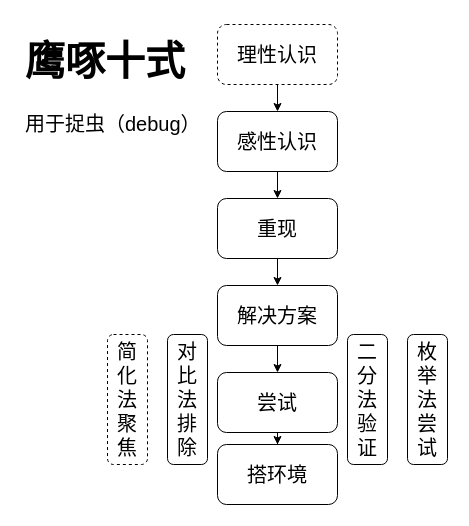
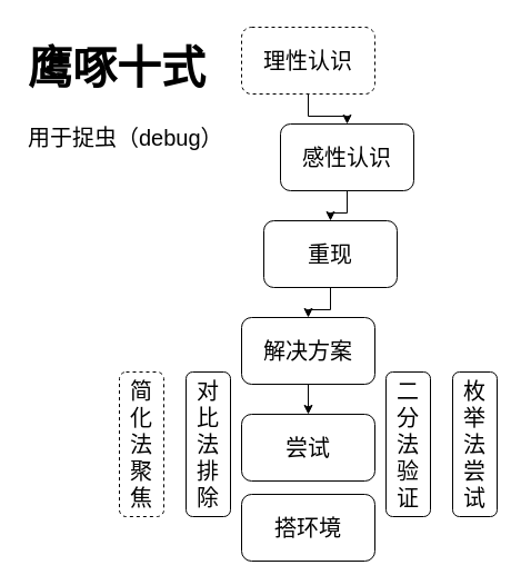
- <mxCell id="5" value="感性认识" style="rounded=1;whiteSpace=wrap;html=1;fontSize=20;" vertex="1" parent="1"><mxGeometry x="217" y="111" width="120" height="60" as="geometry" /></mxCell>
+ <mxCell id="5" value="感性认识" style="rounded=1;whiteSpace=wrap;html=1;fontSize=20;" vertex="1" parent="1"><mxGeometry x="252" y="111" width="120" height="60" as="geometry" /></mxCell>
- <mxCell id="7" value="重现" style="rounded=1;whiteSpace=wrap;html=1;fontSize=20;" vertex="1" parent="1"><mxGeometry x="217" y="198" width="120" height="60" as="geometry" /></mxCell>
+ <mxCell id="7" value="重现" style="rounded=1;whiteSpace=wrap;html=1;fontSize=20;" vertex="1" parent="1"><mxGeometry x="237" y="198" width="120" height="60" as="geometry" /></mxCell>
- <mxCell id="10" value="" style="edgeStyle=orthogonalEdgeStyle;rounded=0;orthogonalLoop=1;jettySize=auto;html=1;fontSize=20;" edge="1" parent="1" source="11" target="12"><mxGeometry relative="1" as="geometry" /></mxCell>
